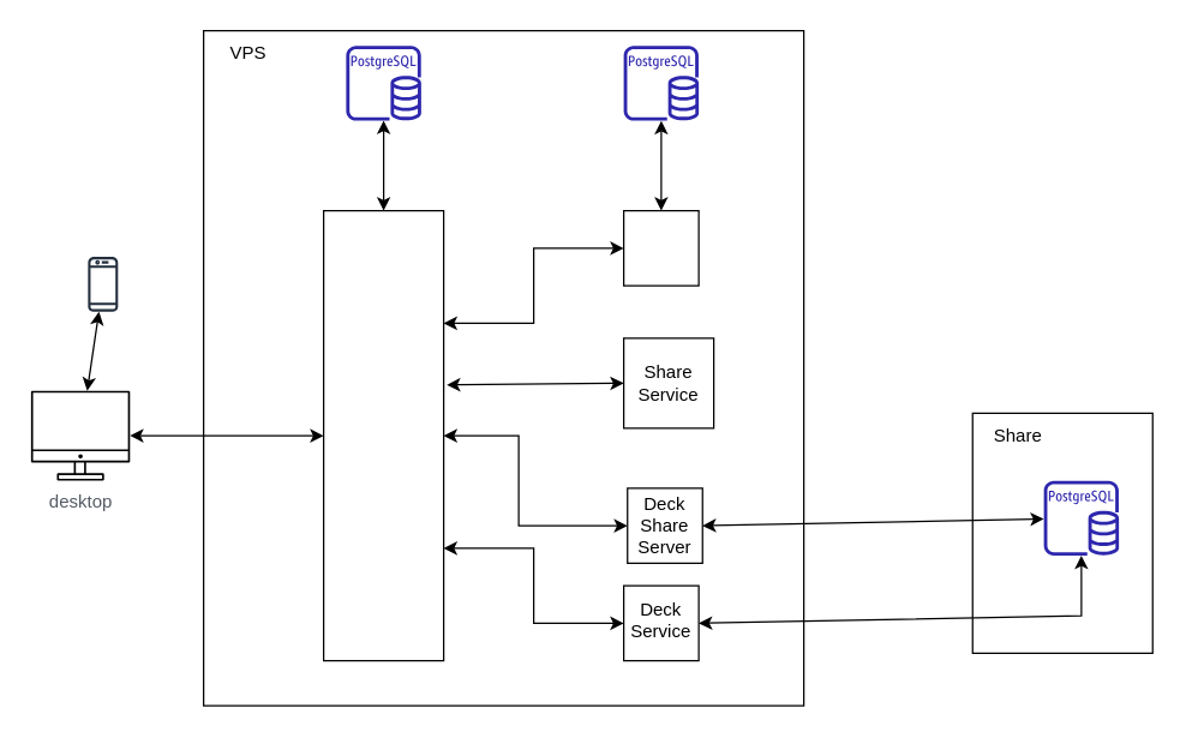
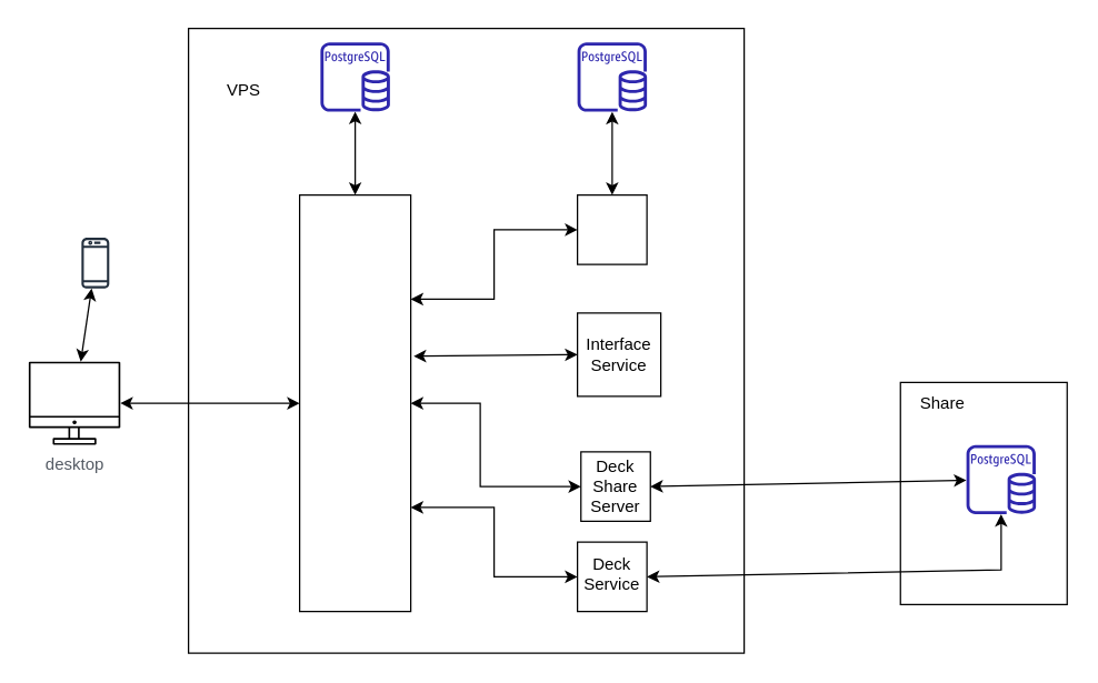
- <mxCell id="15" value="VPS" style="text;html=1;strokeColor=none;fillColor=none;align=center;verticalAlign=middle;whiteSpace=wrap;rounded=0;" vertex="1" parent="1"><mxGeometry x="135" y="20" width="60" height="30" as="geometry" /></mxCell>
+ <mxCell id="15" value="VPS" style="text;html=1;strokeColor=none;fillColor=none;align=center;verticalAlign=middle;whiteSpace=wrap;rounded=0;" vertex="1" parent="1"><mxGeometry x="145" y="50" width="60" height="30" as="geometry" /></mxCell>
- <mxCell id="27" value="Share&lt;br&gt;Service" style="text;html=1;strokeColor=none;fillColor=none;align=center;verticalAlign=middle;whiteSpace=wrap;rounded=0;fontColor=none;" vertex="1" parent="1"><mxGeometry x="415" y="240" width="60" height="30" as="geometry" /></mxCell>
+ <mxCell id="27" value="Interface&lt;br&gt;Service" style="text;html=1;strokeColor=none;fillColor=none;align=center;verticalAlign=middle;whiteSpace=wrap;rounded=0;fontColor=none;" vertex="1" parent="1"><mxGeometry x="415" y="240" width="60" height="30" as="geometry" /></mxCell>
